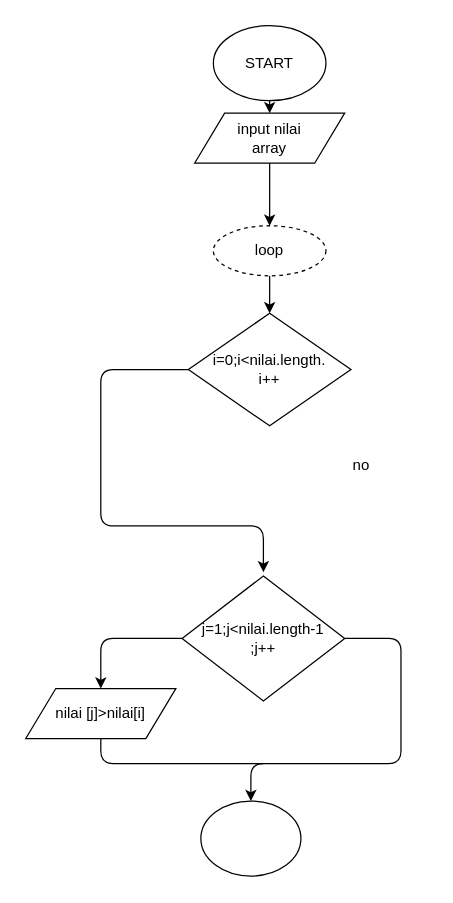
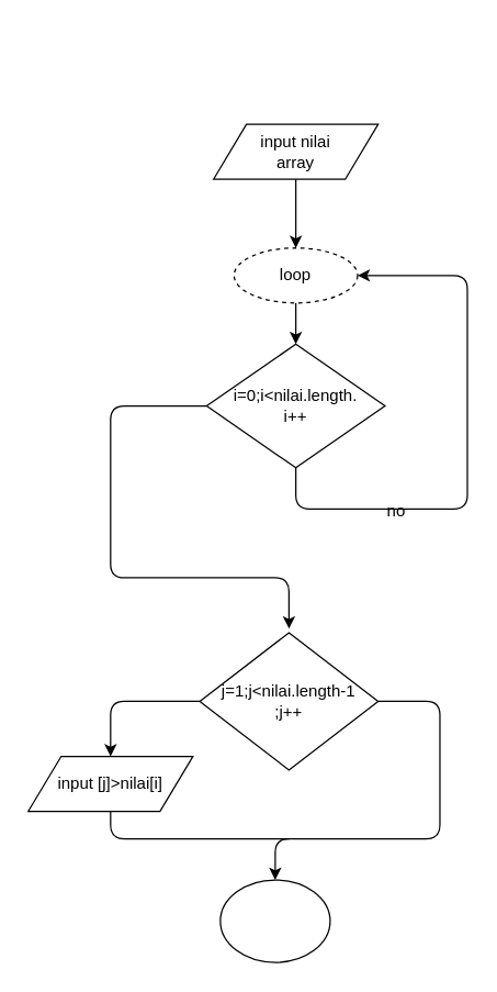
- <mxCell id="2" value="START" style="ellipse;whiteSpace=wrap;html=1;" vertex="1" parent="1"><mxGeometry x="170" y="20" width="90" height="60" as="geometry" /></mxCell>
- <mxCell id="3" value="" style="endArrow=classic;html=1;exitX=0.5;exitY=1;exitDx=0;exitDy=0;" edge="1" parent="1" source="2" target="4"><mxGeometry width="50" height="50" relative="1" as="geometry"><mxPoint x="160" y="250" as="sourcePoint" /><mxPoint x="215" y="110" as="targetPoint" /></mxGeometry></mxCell>
+ <mxCell id="9" value="" style="endArrow=classic;html=1;exitX=0.5;exitY=1;exitDx=0;exitDy=0;entryX=1;entryY=0.5;entryDx=0;entryDy=0;" edge="1" parent="1" source="8" target="7"><mxGeometry width="50" height="50" relative="1" as="geometry"><mxPoint x="240" y="370" as="sourcePoint" /><mxPoint x="340" y="180" as="targetPoint" /><Array as="points"><mxPoint x="215" y="370" /><mxPoint x="340" y="370" /><mxPoint x="340" y="200" /></Array></mxGeometry></mxCell>
- <mxCell id="15" value="nilai [j]&amp;gt;nilai[i]" style="shape=parallelogram;perimeter=parallelogramPerimeter;whiteSpace=wrap;html=1;" vertex="1" parent="1"><mxGeometry x="20" y="550" width="120" height="40" as="geometry" /></mxCell>
+ <mxCell id="15" value="input [j]&amp;gt;nilai[i]" style="shape=parallelogram;perimeter=parallelogramPerimeter;whiteSpace=wrap;html=1;" vertex="1" parent="1"><mxGeometry x="20" y="550" width="120" height="40" as="geometry" /></mxCell>
